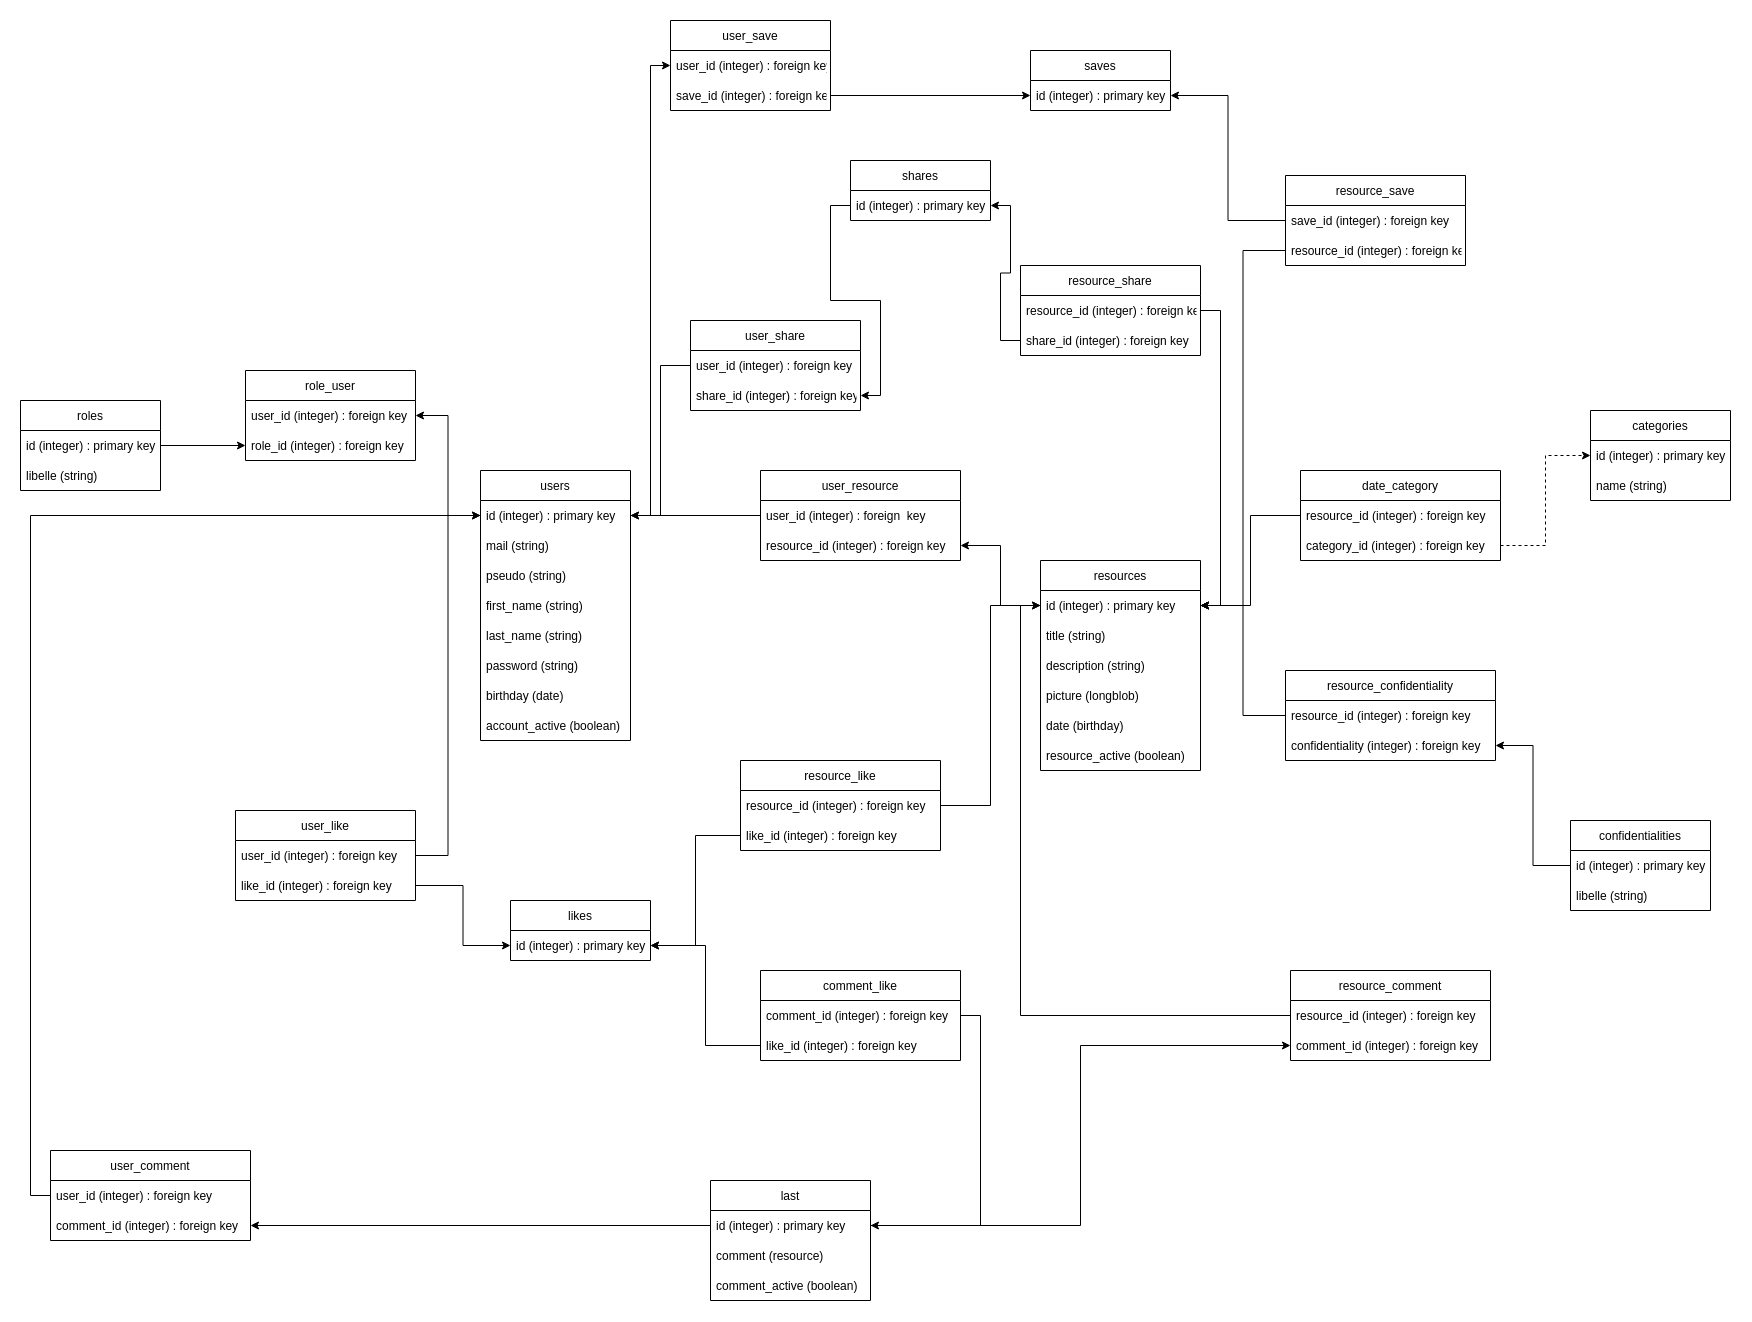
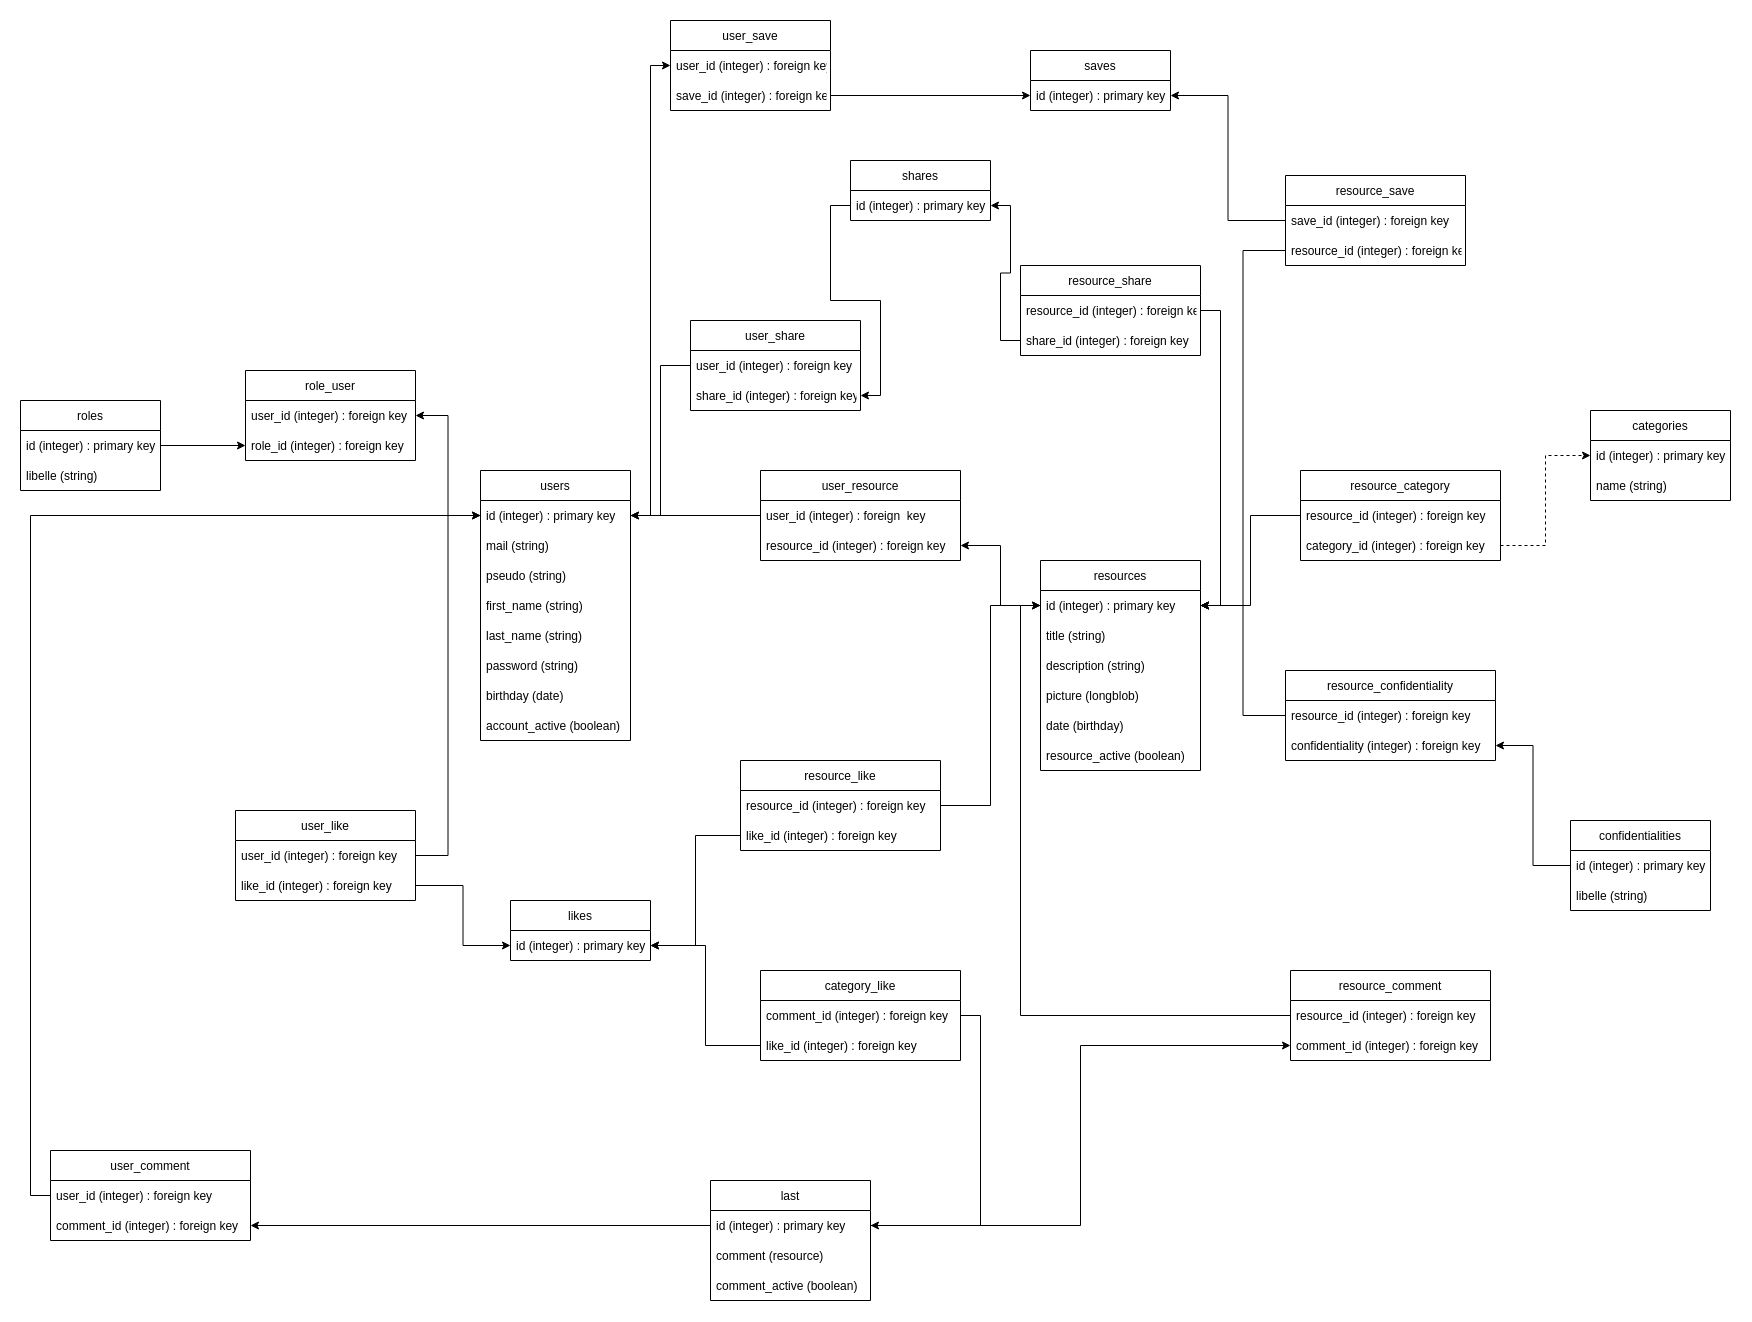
- <mxCell id="31" value="date_category" style="swimlane;fontStyle=0;childLayout=stackLayout;horizontal=1;startSize=30;horizontalStack=0;resizeParent=1;resizeParentMax=0;resizeLast=0;collapsible=1;marginBottom=0;" parent="1" vertex="1"><mxGeometry x="1300" y="470" width="200" height="90" as="geometry" /></mxCell>
+ <mxCell id="31" value="resource_category" style="swimlane;fontStyle=0;childLayout=stackLayout;horizontal=1;startSize=30;horizontalStack=0;resizeParent=1;resizeParentMax=0;resizeLast=0;collapsible=1;marginBottom=0;" parent="1" vertex="1"><mxGeometry x="1300" y="470" width="200" height="90" as="geometry" /></mxCell>
- <mxCell id="61" value="comment_like" style="swimlane;fontStyle=0;childLayout=stackLayout;horizontal=1;startSize=30;horizontalStack=0;resizeParent=1;resizeParentMax=0;resizeLast=0;collapsible=1;marginBottom=0;" parent="1" vertex="1"><mxGeometry x="760" y="970" width="200" height="90" as="geometry" /></mxCell>
+ <mxCell id="61" value="category_like" style="swimlane;fontStyle=0;childLayout=stackLayout;horizontal=1;startSize=30;horizontalStack=0;resizeParent=1;resizeParentMax=0;resizeLast=0;collapsible=1;marginBottom=0;" parent="1" vertex="1"><mxGeometry x="760" y="970" width="200" height="90" as="geometry" /></mxCell>
